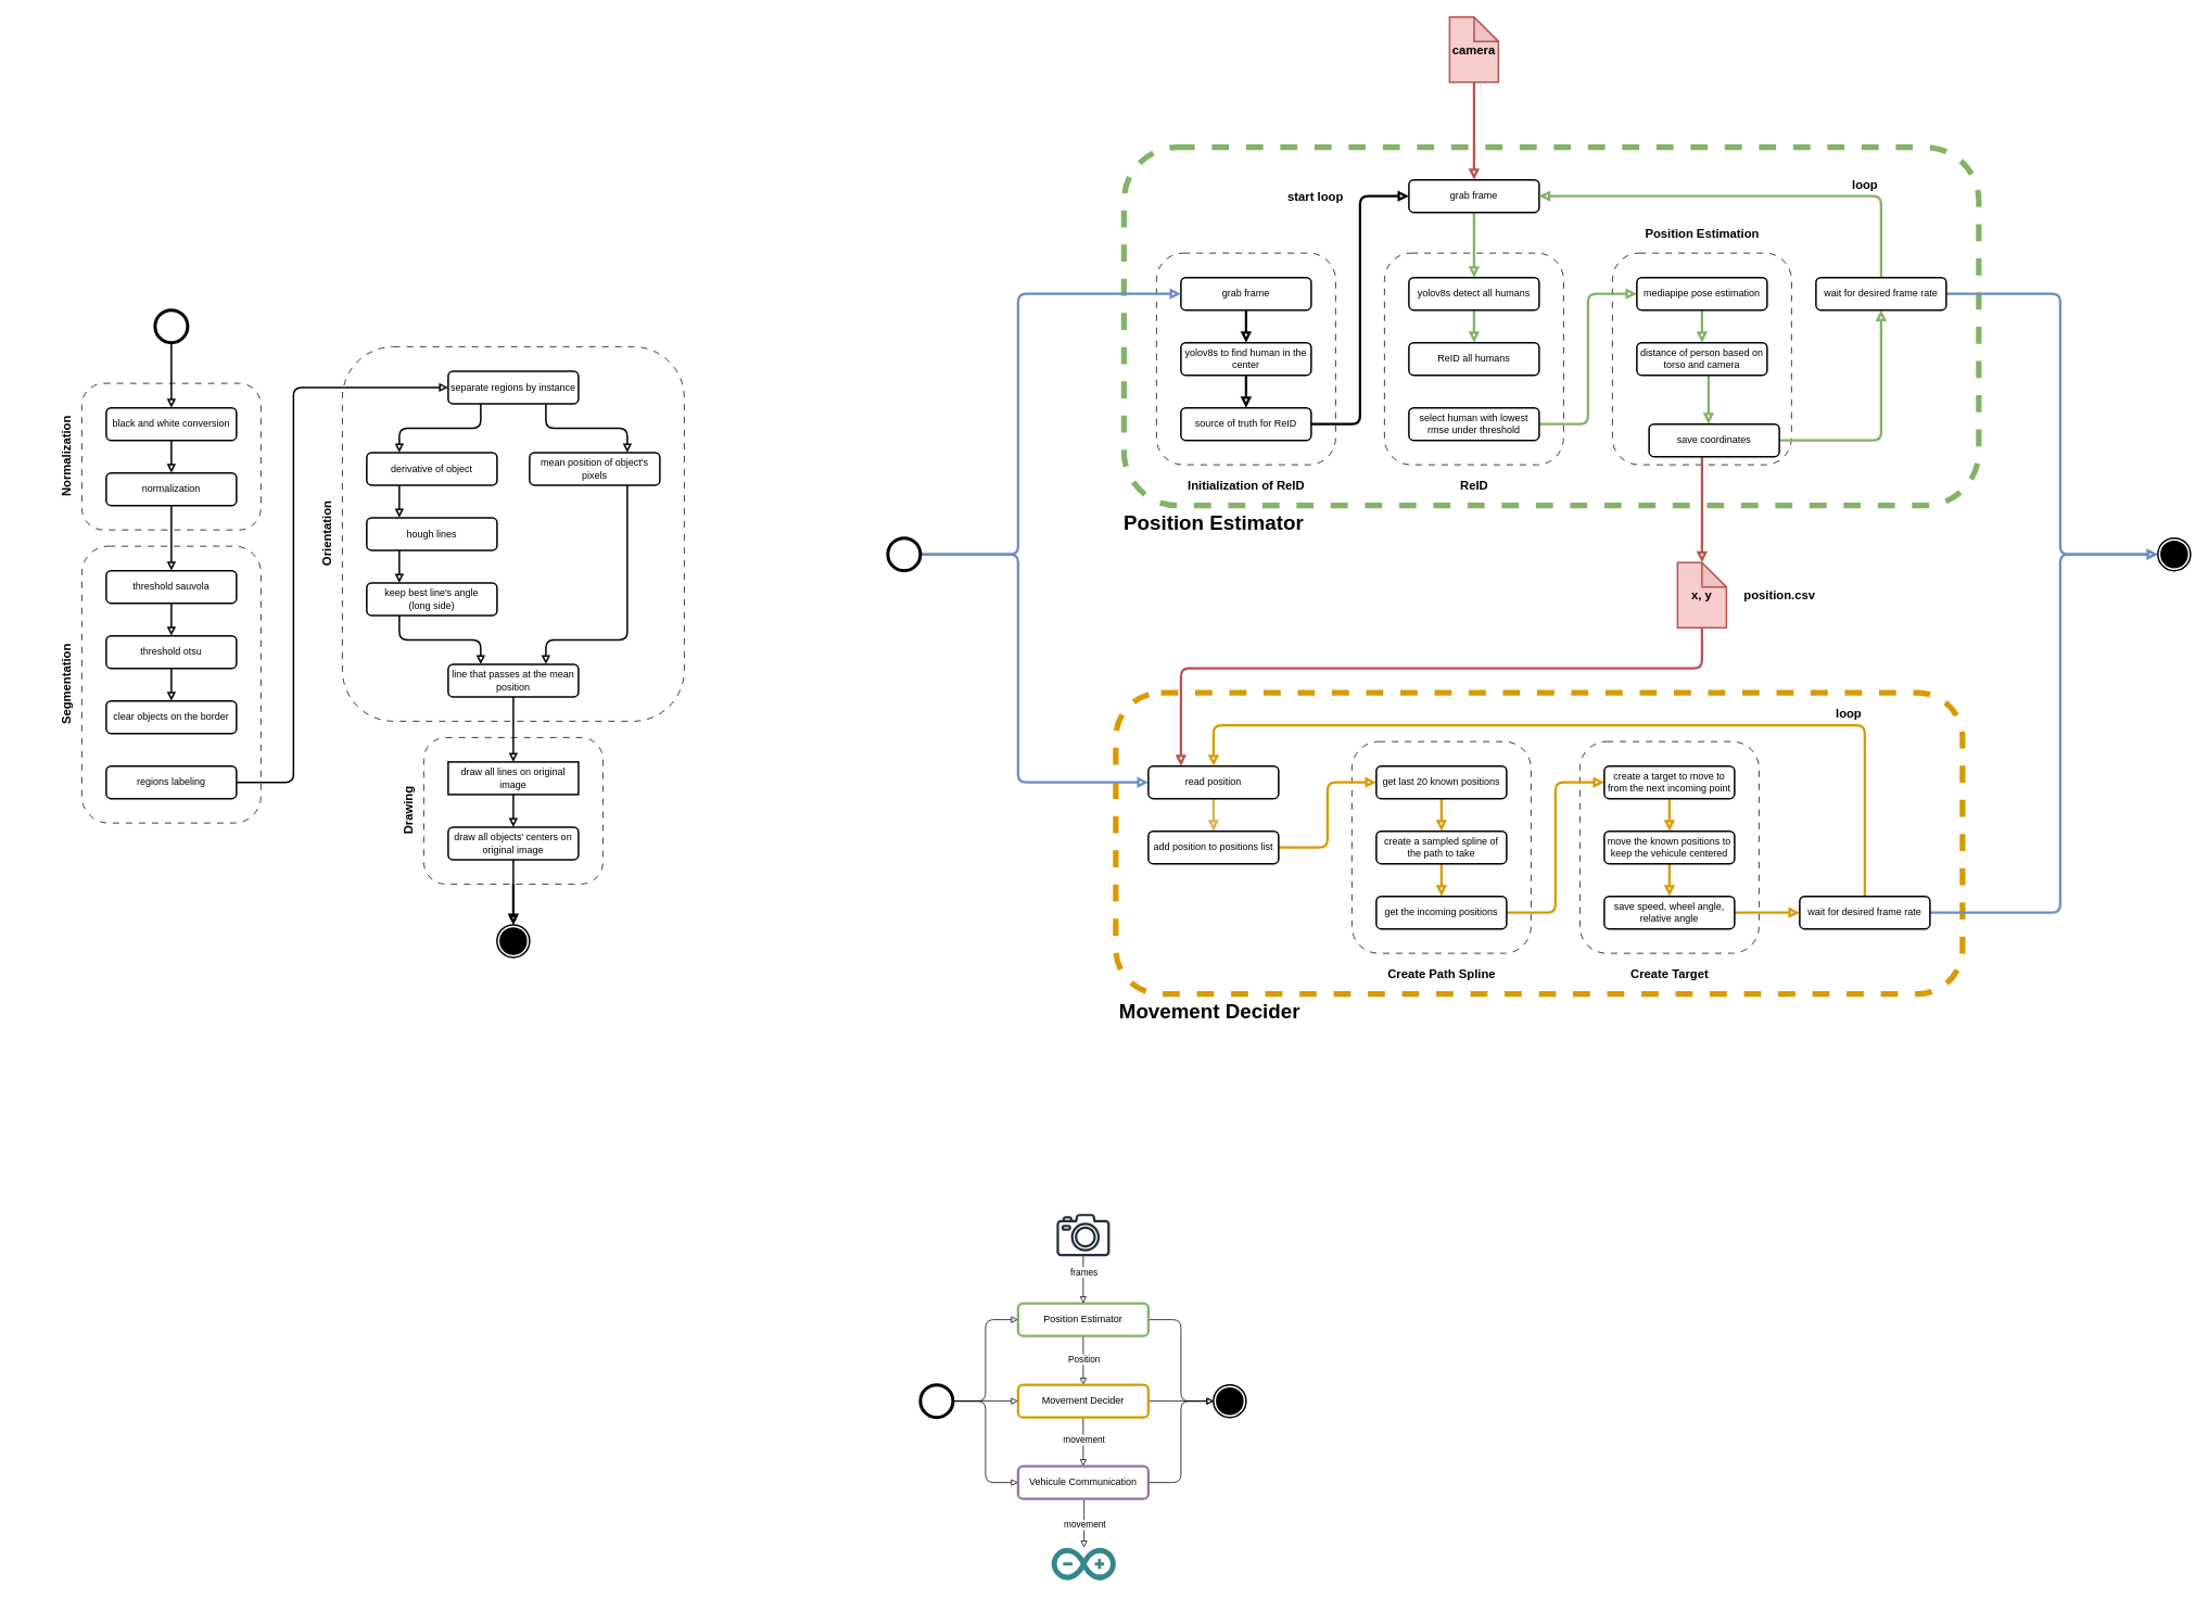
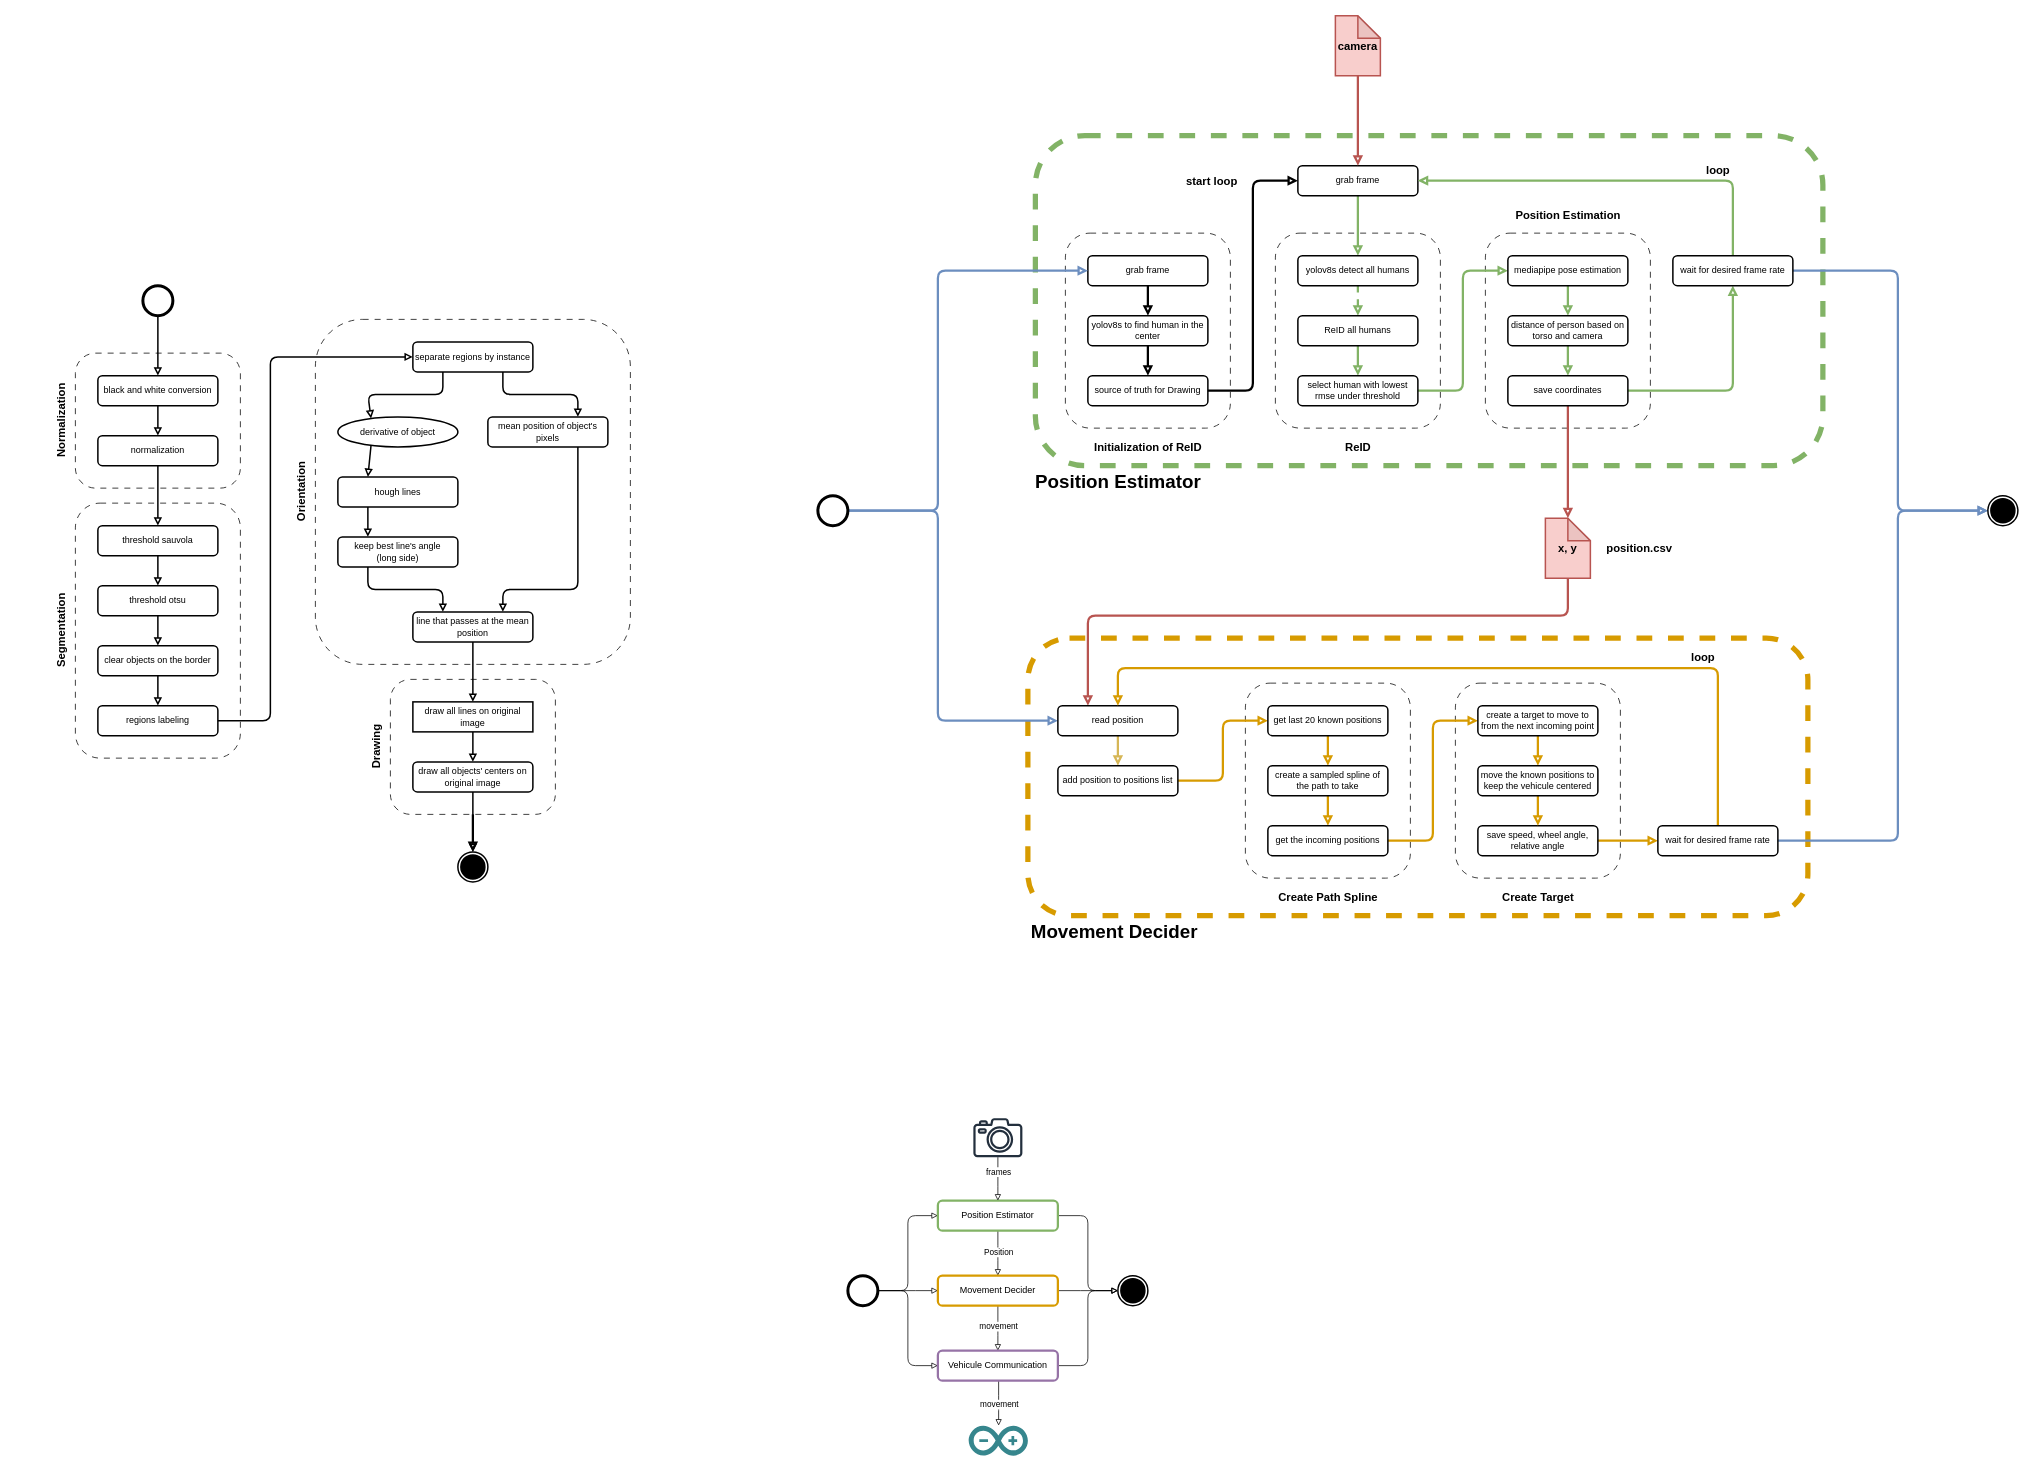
- <mxCell id="62" style="edgeStyle=none;html=1;strokeWidth=3;endArrow=block;endFill=0;fillColor=#d5e8d4;strokeColor=#82b366;" parent="1" source="63" target="65" edge="1"><mxGeometry relative="1" as="geometry" /></mxCell>
+ <mxCell id="62" style="edgeStyle=none;html=1;strokeWidth=3;endArrow=block;endFill=0;fillColor=#d5e8d4;strokeColor=#82b366;dashed=1;" parent="1" source="63" target="65" edge="1"><mxGeometry relative="1" as="geometry" /></mxCell>
+ <mxCell id="64" style="edgeStyle=none;html=1;strokeWidth=3;endArrow=block;endFill=0;fillColor=#d5e8d4;strokeColor=#82b366;" parent="1" source="65" target="67" edge="1"><mxGeometry relative="1" as="geometry" /></mxCell>
- <mxCell id="55" value="source of truth for ReID" style="rounded=1;whiteSpace=wrap;html=1;fillColor=none;strokeWidth=2;" parent="1" vertex="1"><mxGeometry x="1450" y="500" width="160" height="40" as="geometry" /></mxCell>
+ <mxCell id="55" value="source of truth for Drawing" style="rounded=1;whiteSpace=wrap;html=1;fillColor=none;strokeWidth=2;" parent="1" vertex="1"><mxGeometry x="1450" y="500" width="160" height="40" as="geometry" /></mxCell>
- <mxCell id="75" value="save coordinates" style="rounded=1;whiteSpace=wrap;html=1;fillColor=none;strokeWidth=2;" parent="1" vertex="1"><mxGeometry x="2025" y="520" width="160" height="40" as="geometry" /></mxCell>
+ <mxCell id="75" value="save coordinates" style="rounded=1;whiteSpace=wrap;html=1;fillColor=none;strokeWidth=2;" parent="1" vertex="1"><mxGeometry x="2010" y="500" width="160" height="40" as="geometry" /></mxCell>
- <mxCell id="35" value="derivative of object" style="rounded=1;whiteSpace=wrap;html=1;fillColor=none;strokeWidth=2;" parent="1" vertex="1"><mxGeometry x="450" y="555" width="160" height="40" as="geometry" /></mxCell>
+ <mxCell id="35" value="derivative of object" style="ellipse;whiteSpace=wrap;html=1;fillColor=none;strokeWidth=2;" parent="1" vertex="1"><mxGeometry x="450" y="555" width="160" height="40" as="geometry" /></mxCell>
+ <mxCell id="23" style="edgeStyle=none;html=1;strokeWidth=2;endArrow=block;endFill=0;" parent="1" source="24" target="26" edge="1"><mxGeometry relative="1" as="geometry" /></mxCell>
